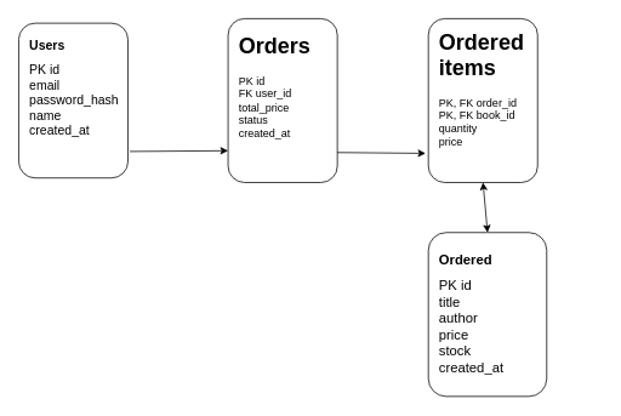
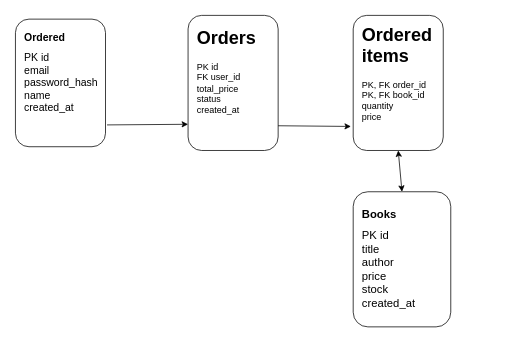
- <mxCell id="4" value="&lt;h1 style=&quot;margin-top: 0px; font-size: 14px;&quot;&gt;&lt;font style=&quot;font-size: 14px;&quot;&gt;Users&lt;/font&gt;&lt;/h1&gt;&lt;div style=&quot;font-size: 14px;&quot;&gt;&lt;font style=&quot;font-size: 14px;&quot;&gt;PK id&lt;/font&gt;&lt;/div&gt;&lt;div style=&quot;font-size: 14px;&quot;&gt;&lt;font style=&quot;font-size: 14px;&quot;&gt;email&lt;/font&gt;&lt;/div&gt;&lt;div style=&quot;font-size: 14px;&quot;&gt;&lt;font style=&quot;font-size: 14px;&quot;&gt;password_hash&lt;br&gt;&lt;span style=&quot;&quot; class=&quot;hljs-type&quot;&gt;name&lt;/span&gt;&lt;br&gt;created_at&amp;nbsp;&lt;/font&gt;&lt;/div&gt;" style="text;html=1;whiteSpace=wrap;overflow=hidden;rounded=0;" vertex="1" parent="1"><mxGeometry x="30" y="35" width="180" height="120" as="geometry" /></mxCell>
+ <mxCell id="4" value="&lt;h1 style=&quot;margin-top: 0px; font-size: 14px;&quot;&gt;&lt;font style=&quot;font-size: 14px;&quot;&gt;Ordered&lt;/font&gt;&lt;/h1&gt;&lt;div style=&quot;font-size: 14px;&quot;&gt;&lt;font style=&quot;font-size: 14px;&quot;&gt;PK id&lt;/font&gt;&lt;/div&gt;&lt;div style=&quot;font-size: 14px;&quot;&gt;&lt;font style=&quot;font-size: 14px;&quot;&gt;email&lt;/font&gt;&lt;/div&gt;&lt;div style=&quot;font-size: 14px;&quot;&gt;&lt;font style=&quot;font-size: 14px;&quot;&gt;password_hash&lt;br&gt;&lt;span style=&quot;&quot; class=&quot;hljs-type&quot;&gt;name&lt;/span&gt;&lt;br&gt;created_at&amp;nbsp;&lt;/font&gt;&lt;/div&gt;" style="text;html=1;whiteSpace=wrap;overflow=hidden;rounded=0;" vertex="1" parent="1"><mxGeometry x="30" y="35" width="180" height="120" as="geometry" /></mxCell>
- <mxCell id="5" value="&lt;h1 style=&quot;margin-top: 0px; font-size: 15px;&quot;&gt;&lt;font style=&quot;font-size: 15px;&quot;&gt;Ordered&lt;/font&gt;&lt;/h1&gt;&lt;div style=&quot;font-size: 15px;&quot;&gt;&lt;font style=&quot;font-size: 15px;&quot;&gt;PK id&lt;/font&gt;&lt;/div&gt;&lt;div style=&quot;font-size: 15px;&quot;&gt;&lt;font style=&quot;font-size: 15px;&quot;&gt;title&lt;/font&gt;&lt;/div&gt;&lt;div style=&quot;font-size: 15px;&quot;&gt;&lt;font style=&quot;font-size: 15px;&quot;&gt;author&lt;/font&gt;&lt;/div&gt;&lt;div style=&quot;font-size: 15px;&quot;&gt;&lt;font style=&quot;font-size: 15px;&quot;&gt;price&lt;/font&gt;&lt;/div&gt;&lt;div style=&quot;font-size: 15px;&quot;&gt;&lt;font style=&quot;font-size: 15px;&quot;&gt;stock&lt;/font&gt;&lt;/div&gt;&lt;div style=&quot;font-size: 15px;&quot;&gt;&lt;font style=&quot;font-size: 15px;&quot;&gt;created_at&amp;nbsp;&amp;nbsp;&lt;/font&gt;&lt;/div&gt;" style="text;html=1;whiteSpace=wrap;overflow=hidden;rounded=0;" vertex="1" parent="1"><mxGeometry x="480" y="270" width="180" height="150" as="geometry" /></mxCell>
+ <mxCell id="5" value="&lt;h1 style=&quot;margin-top: 0px; font-size: 15px;&quot;&gt;&lt;font style=&quot;font-size: 15px;&quot;&gt;Books&lt;/font&gt;&lt;/h1&gt;&lt;div style=&quot;font-size: 15px;&quot;&gt;&lt;font style=&quot;font-size: 15px;&quot;&gt;PK id&lt;/font&gt;&lt;/div&gt;&lt;div style=&quot;font-size: 15px;&quot;&gt;&lt;font style=&quot;font-size: 15px;&quot;&gt;title&lt;/font&gt;&lt;/div&gt;&lt;div style=&quot;font-size: 15px;&quot;&gt;&lt;font style=&quot;font-size: 15px;&quot;&gt;author&lt;/font&gt;&lt;/div&gt;&lt;div style=&quot;font-size: 15px;&quot;&gt;&lt;font style=&quot;font-size: 15px;&quot;&gt;price&lt;/font&gt;&lt;/div&gt;&lt;div style=&quot;font-size: 15px;&quot;&gt;&lt;font style=&quot;font-size: 15px;&quot;&gt;stock&lt;/font&gt;&lt;/div&gt;&lt;div style=&quot;font-size: 15px;&quot;&gt;&lt;font style=&quot;font-size: 15px;&quot;&gt;created_at&amp;nbsp;&amp;nbsp;&lt;/font&gt;&lt;/div&gt;" style="text;html=1;whiteSpace=wrap;overflow=hidden;rounded=0;" vertex="1" parent="1"><mxGeometry x="480" y="270" width="180" height="150" as="geometry" /></mxCell>
